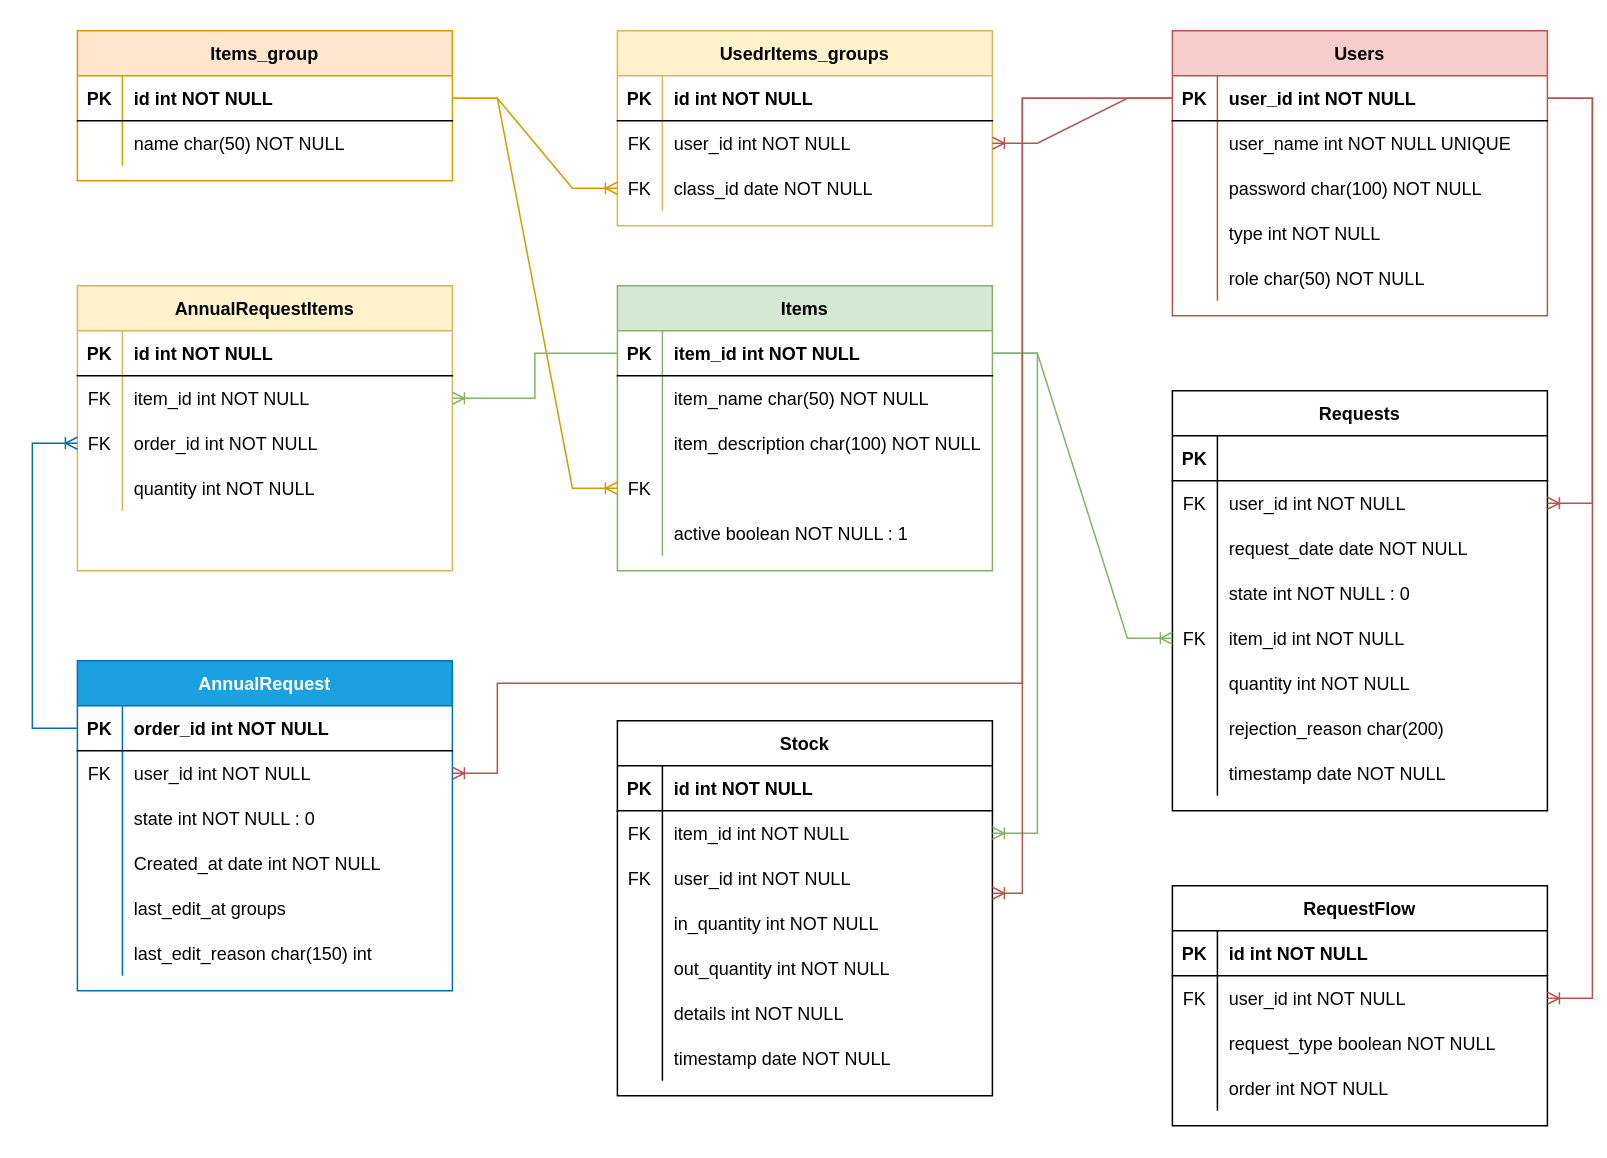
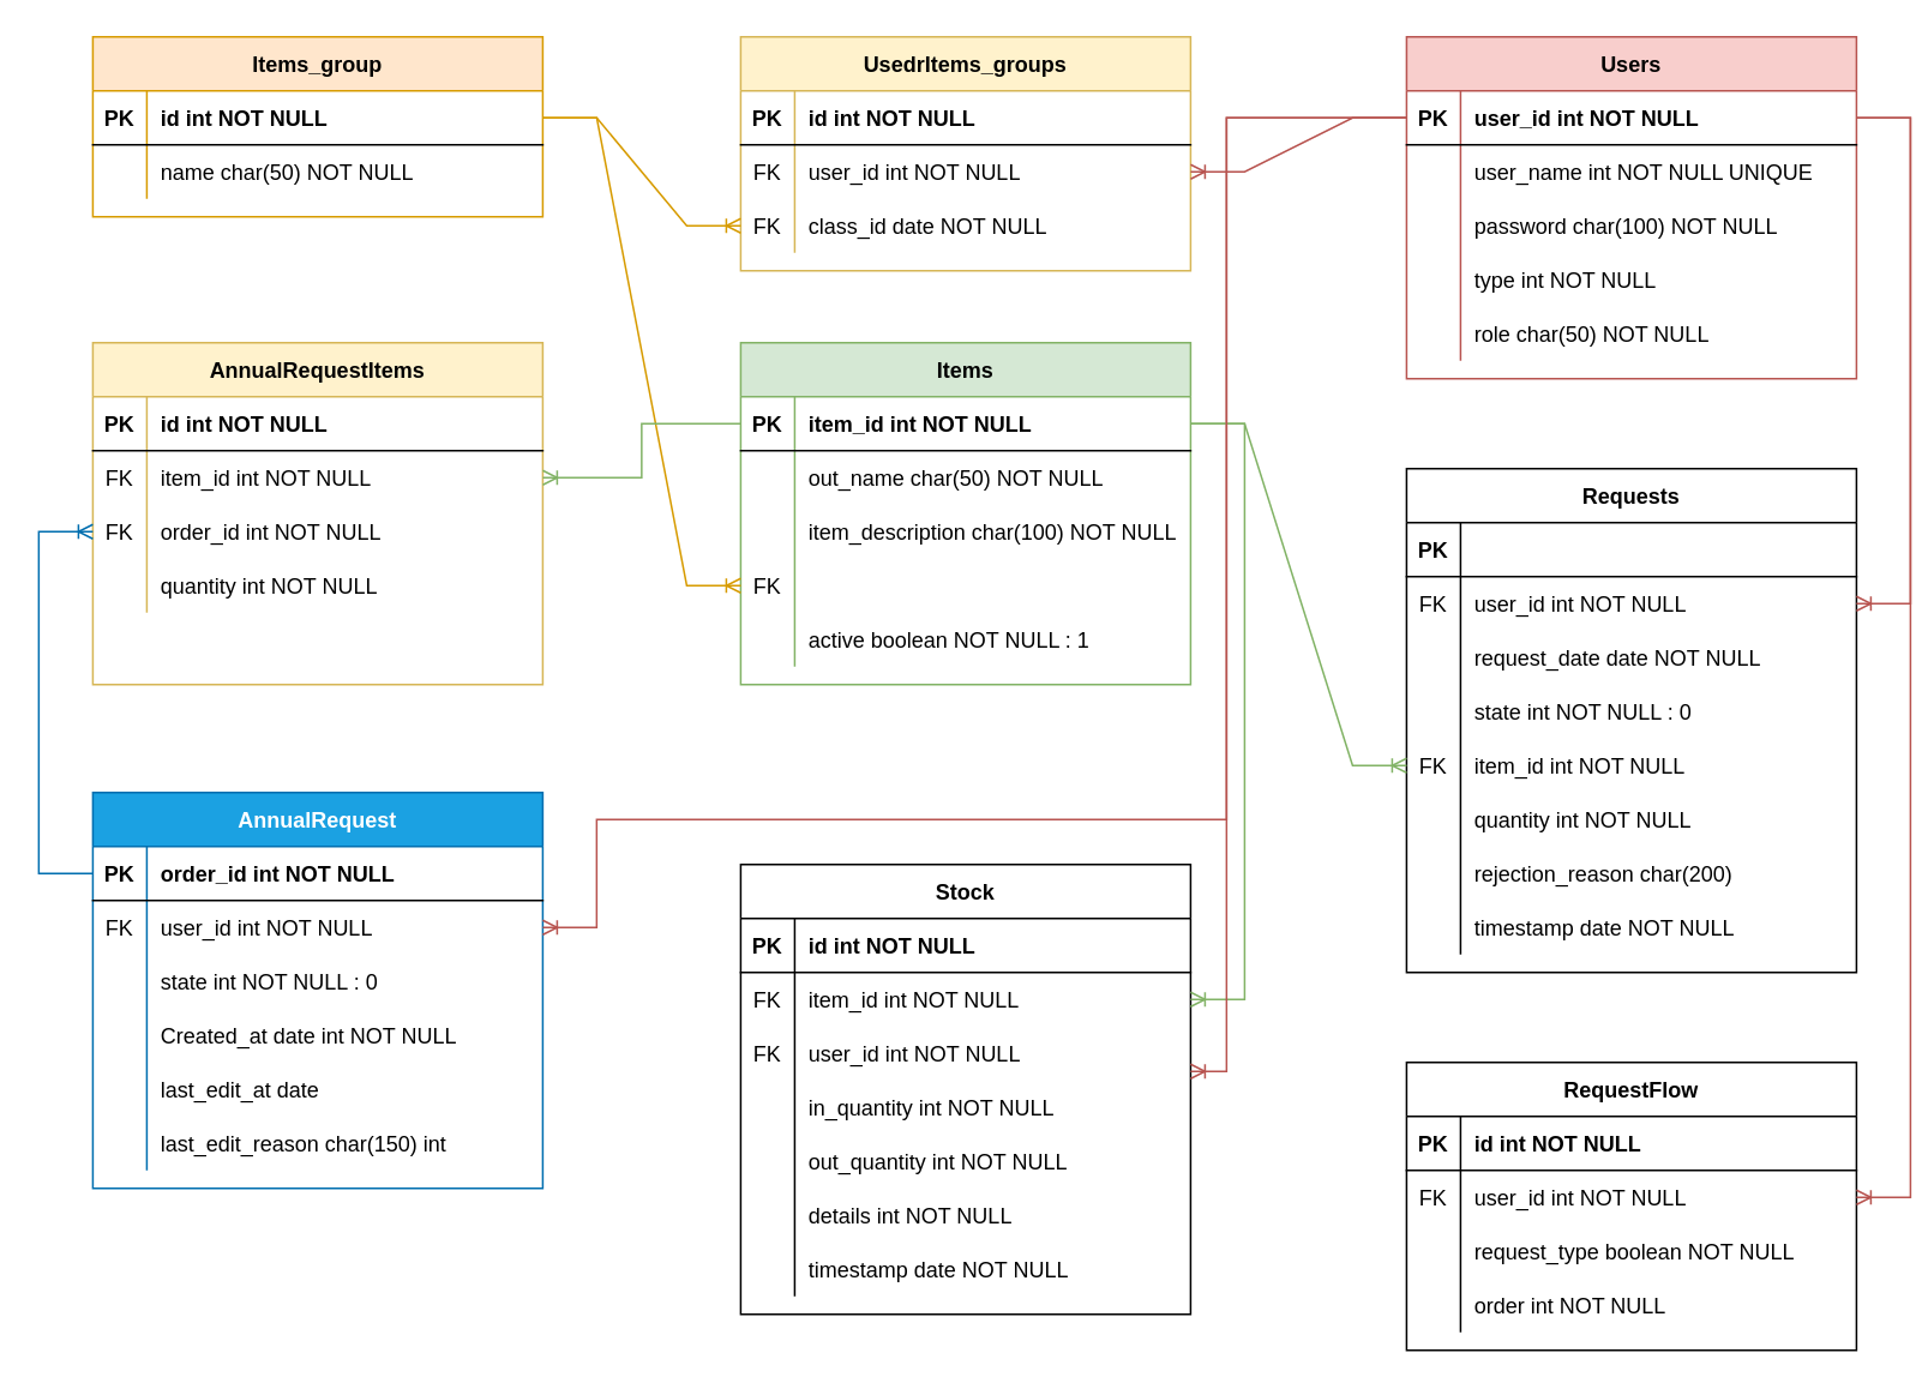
- <mxCell id="31" value="item_name char(50) NOT NULL" style="shape=partialRectangle;overflow=hidden;connectable=0;fillColor=none;top=0;left=0;bottom=0;right=0;align=left;spacingLeft=6;" parent="29" vertex="1"><mxGeometry x="30" width="220" height="30" as="geometry"><mxRectangle width="220" height="30" as="alternateBounds" /></mxGeometry></mxCell>
+ <mxCell id="31" value="out_name char(50) NOT NULL" style="shape=partialRectangle;overflow=hidden;connectable=0;fillColor=none;top=0;left=0;bottom=0;right=0;align=left;spacingLeft=6;" parent="29" vertex="1"><mxGeometry x="30" width="220" height="30" as="geometry"><mxRectangle width="220" height="30" as="alternateBounds" /></mxGeometry></mxCell>
- <mxCell id="56" value="last_edit_at groups " style="shape=partialRectangle;overflow=hidden;connectable=0;fillColor=none;top=0;left=0;bottom=0;right=0;align=left;spacingLeft=6;" parent="54" vertex="1"><mxGeometry x="30" width="220" height="30" as="geometry"><mxRectangle width="220" height="30" as="alternateBounds" /></mxGeometry></mxCell>
+ <mxCell id="56" value="last_edit_at date " style="shape=partialRectangle;overflow=hidden;connectable=0;fillColor=none;top=0;left=0;bottom=0;right=0;align=left;spacingLeft=6;" parent="54" vertex="1"><mxGeometry x="30" width="220" height="30" as="geometry"><mxRectangle width="220" height="30" as="alternateBounds" /></mxGeometry></mxCell>
